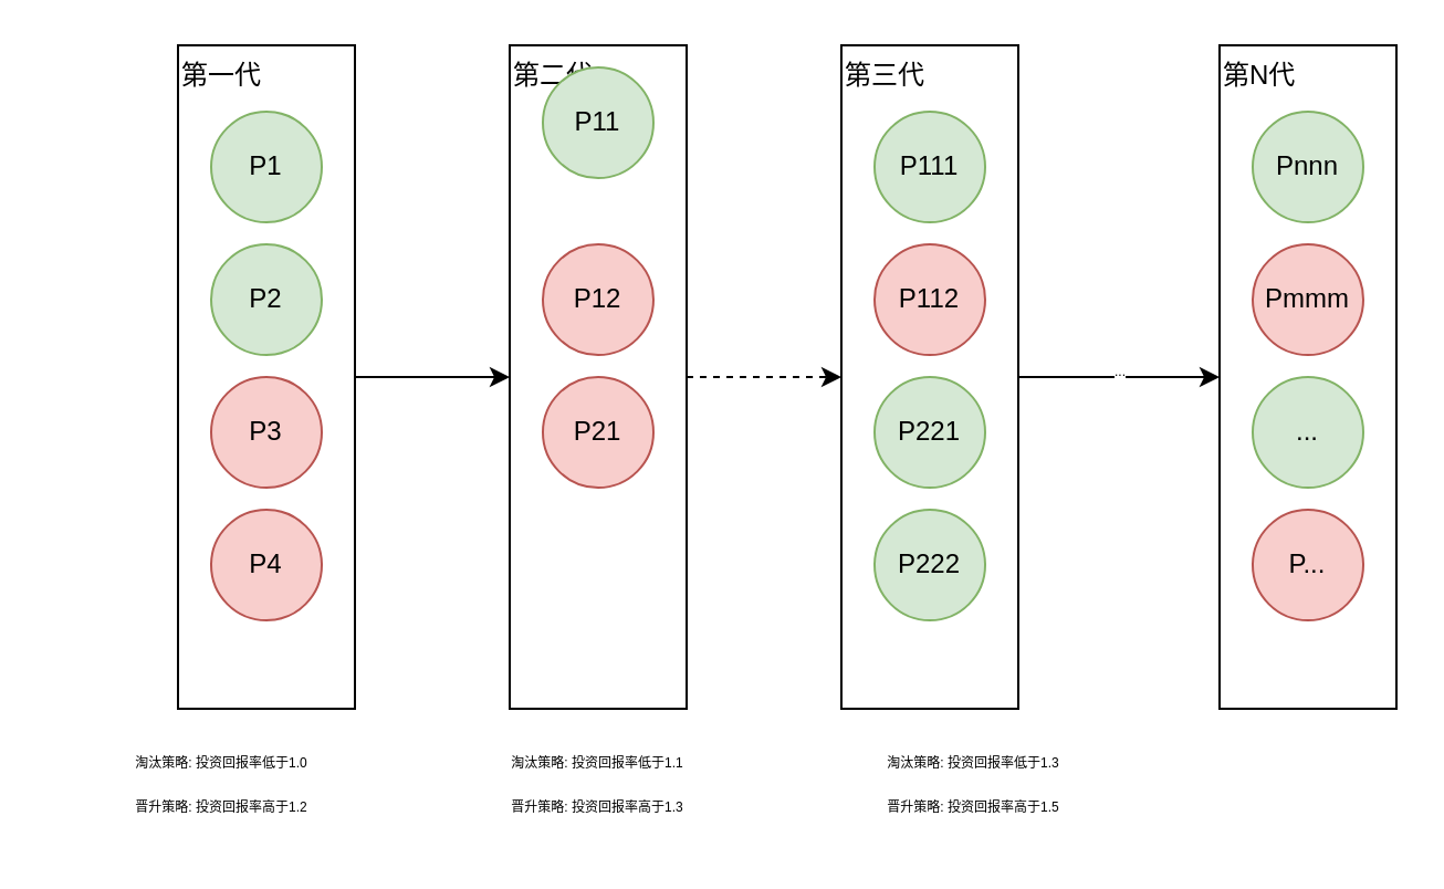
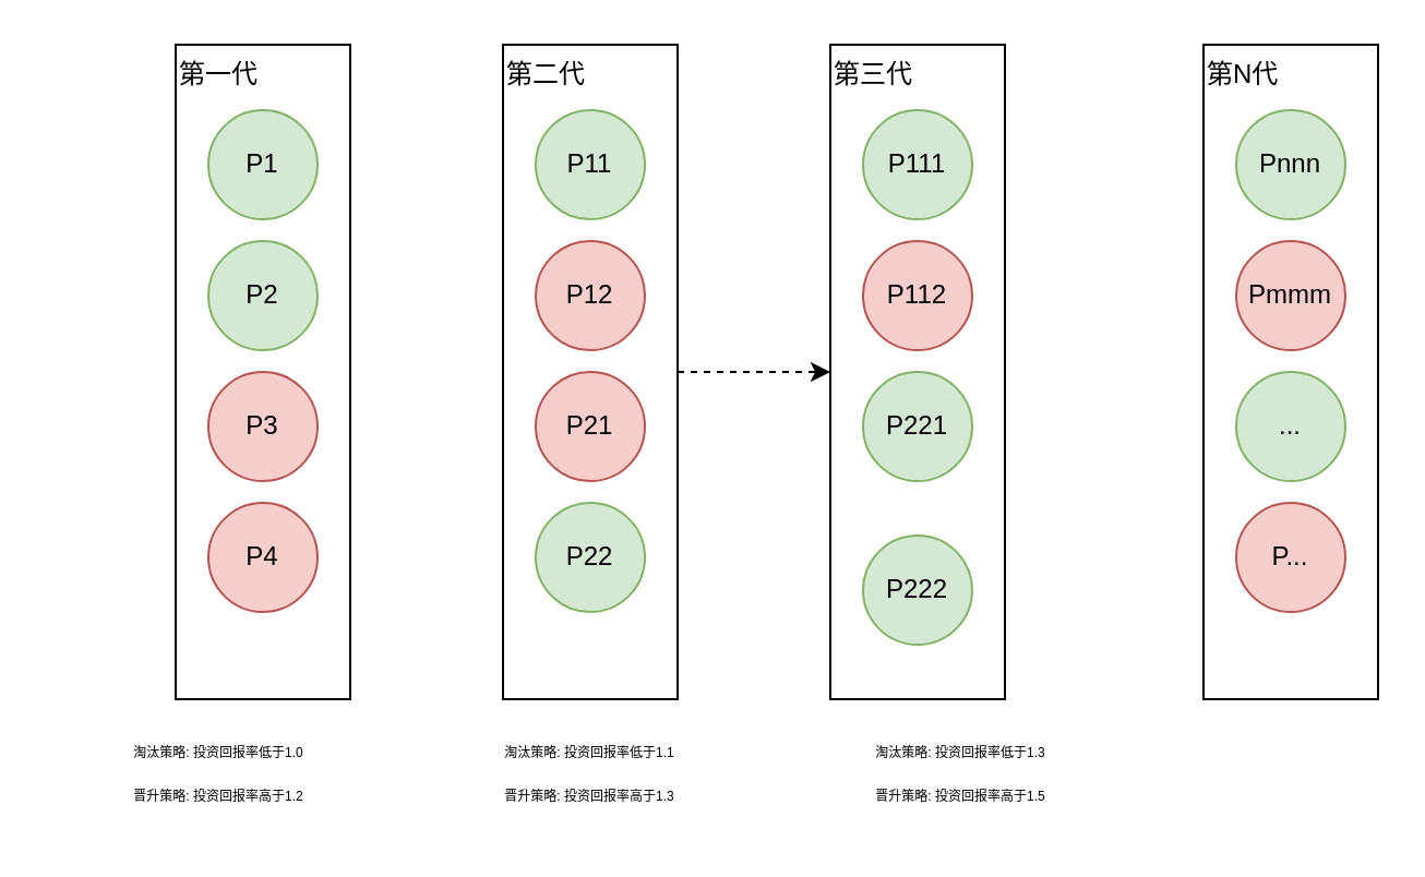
- <mxCell id="12" value="P11" style="ellipse;whiteSpace=wrap;html=1;aspect=fixed;fillColor=#d5e8d4;strokeColor=#82b366;" parent="1" vertex="1"><mxGeometry x="245" y="30" width="50" height="50" as="geometry" /></mxCell>
+ <mxCell id="12" value="P11" style="ellipse;whiteSpace=wrap;html=1;aspect=fixed;fillColor=#d5e8d4;strokeColor=#82b366;" parent="1" vertex="1"><mxGeometry x="245" y="50" width="50" height="50" as="geometry" /></mxCell>
- <mxCell id="2" style="edgeStyle=orthogonalEdgeStyle;rounded=0;orthogonalLoop=1;jettySize=auto;html=1;entryX=0;entryY=0.5;entryDx=0;entryDy=0;fontSize=6;" edge="1" parent="1" source="3" target="11"><mxGeometry relative="1" as="geometry" /></mxCell>
- <mxCell id="18" style="edgeStyle=orthogonalEdgeStyle;rounded=0;orthogonalLoop=1;jettySize=auto;html=1;fontSize=6;entryX=0;entryY=0.5;entryDx=0;entryDy=0;" edge="1" parent="1" source="20" target="27"><mxGeometry relative="1" as="geometry"><mxPoint x="496.714" y="170" as="targetPoint" /></mxGeometry></mxCell>
- <mxCell id="19" value="..." style="edgeLabel;html=1;align=center;verticalAlign=middle;resizable=0;points=[];fontSize=6;" vertex="1" connectable="0" parent="18"><mxGeometry x="0.182" y="2" relative="1" as="geometry"><mxPoint x="-9" y="-1" as="offset" /></mxGeometry></mxCell>
+ <mxCell id="15" value="P22" style="ellipse;whiteSpace=wrap;html=1;aspect=fixed;fillColor=#d5e8d4;strokeColor=#82b366;" parent="1" vertex="1"><mxGeometry x="245" y="230" width="50" height="50" as="geometry" /></mxCell>
- <mxCell id="23" value="P222" style="ellipse;whiteSpace=wrap;html=1;aspect=fixed;fillColor=#d5e8d4;strokeColor=#82b366;" parent="1" vertex="1"><mxGeometry x="395" y="230" width="50" height="50" as="geometry" /></mxCell>
+ <mxCell id="23" value="P222" style="ellipse;whiteSpace=wrap;html=1;aspect=fixed;fillColor=#d5e8d4;strokeColor=#82b366;" parent="1" vertex="1"><mxGeometry x="395" y="245" width="50" height="50" as="geometry" /></mxCell>
